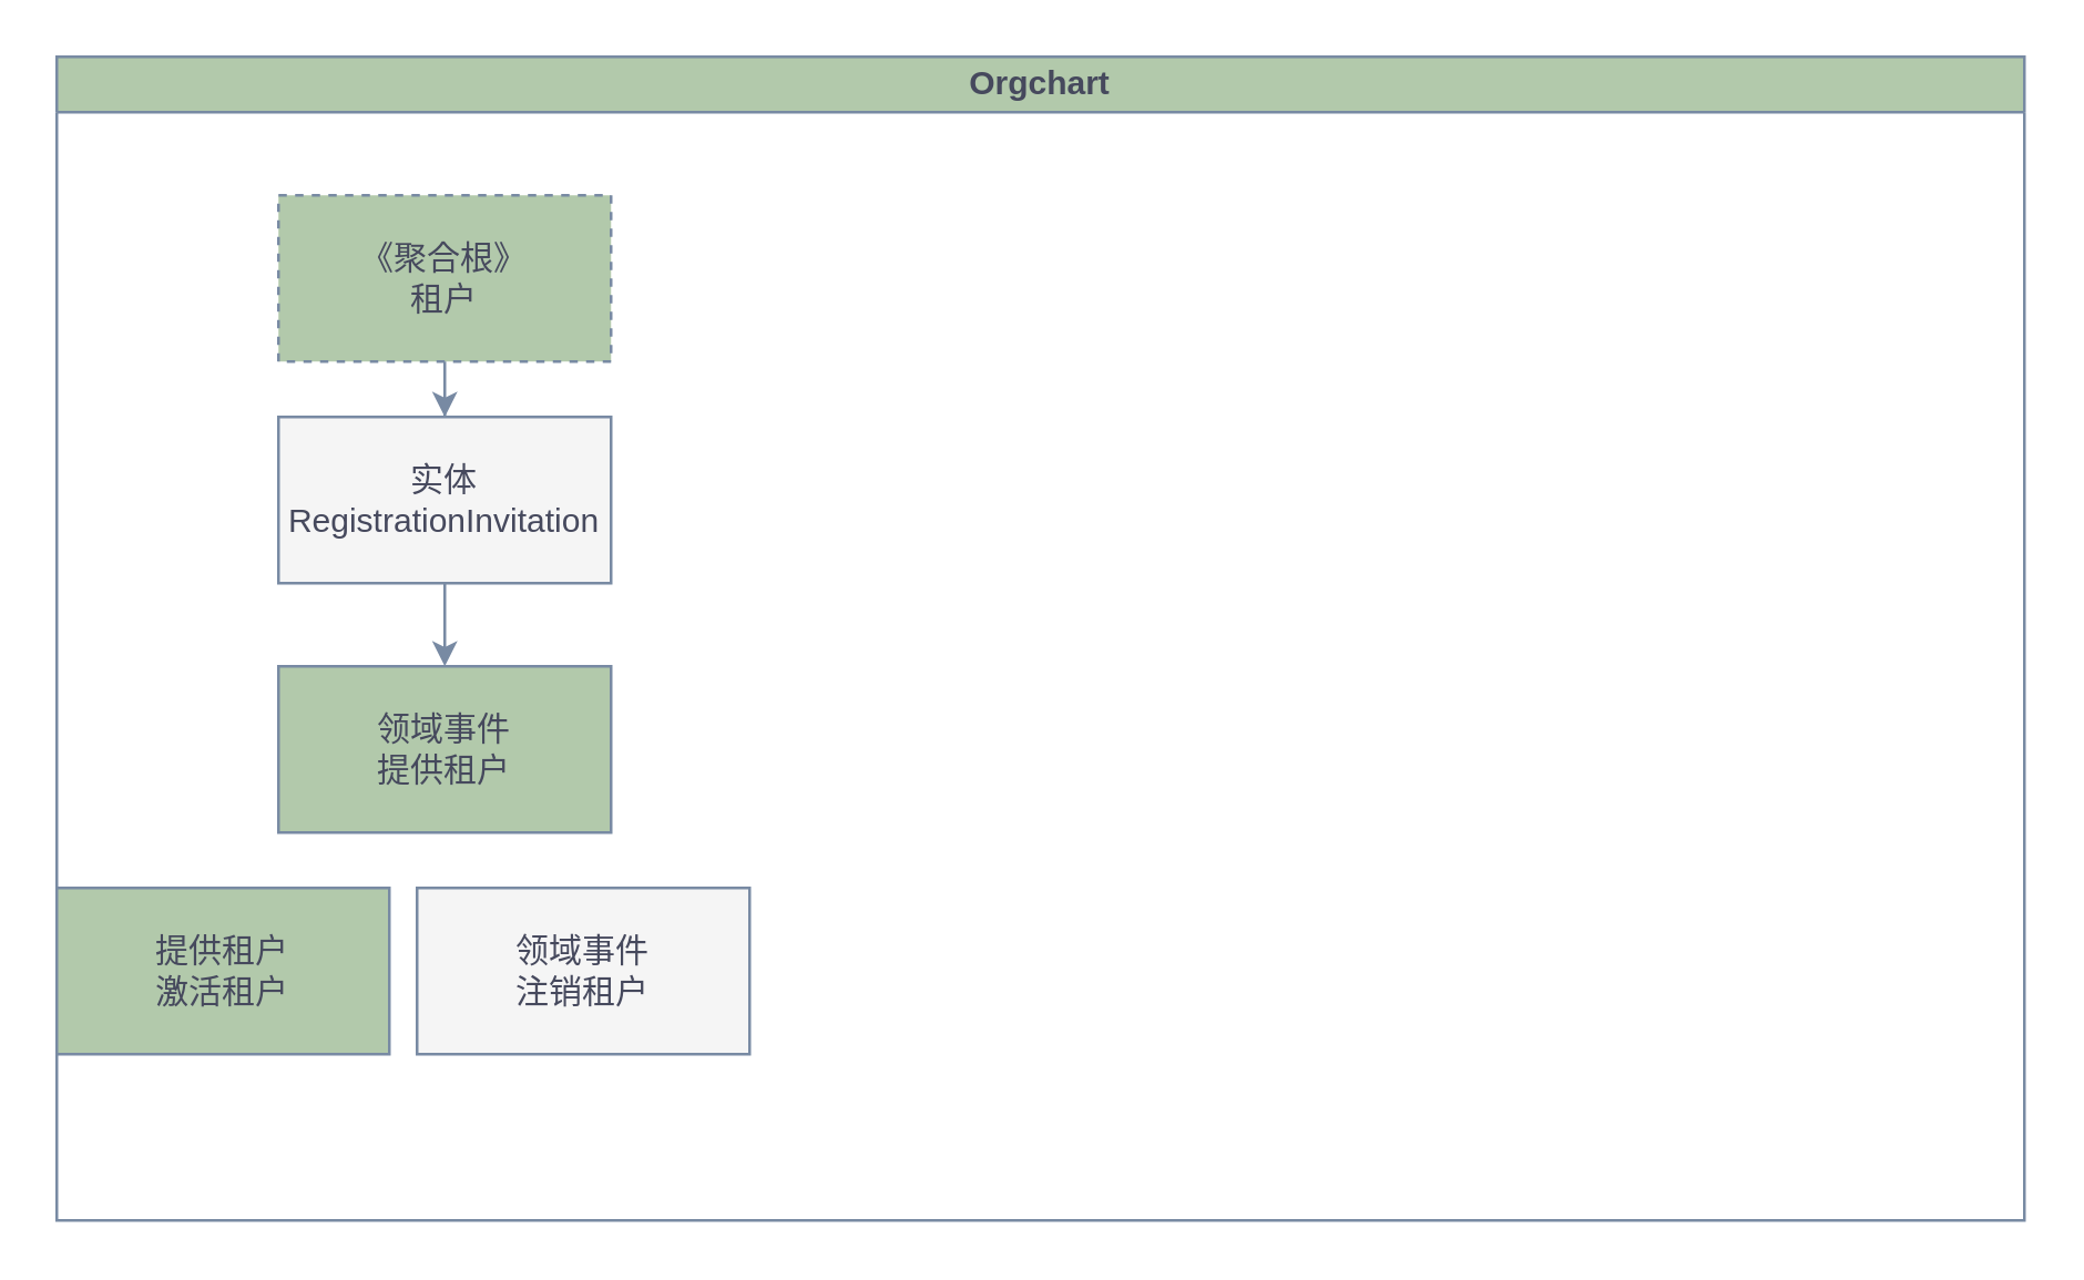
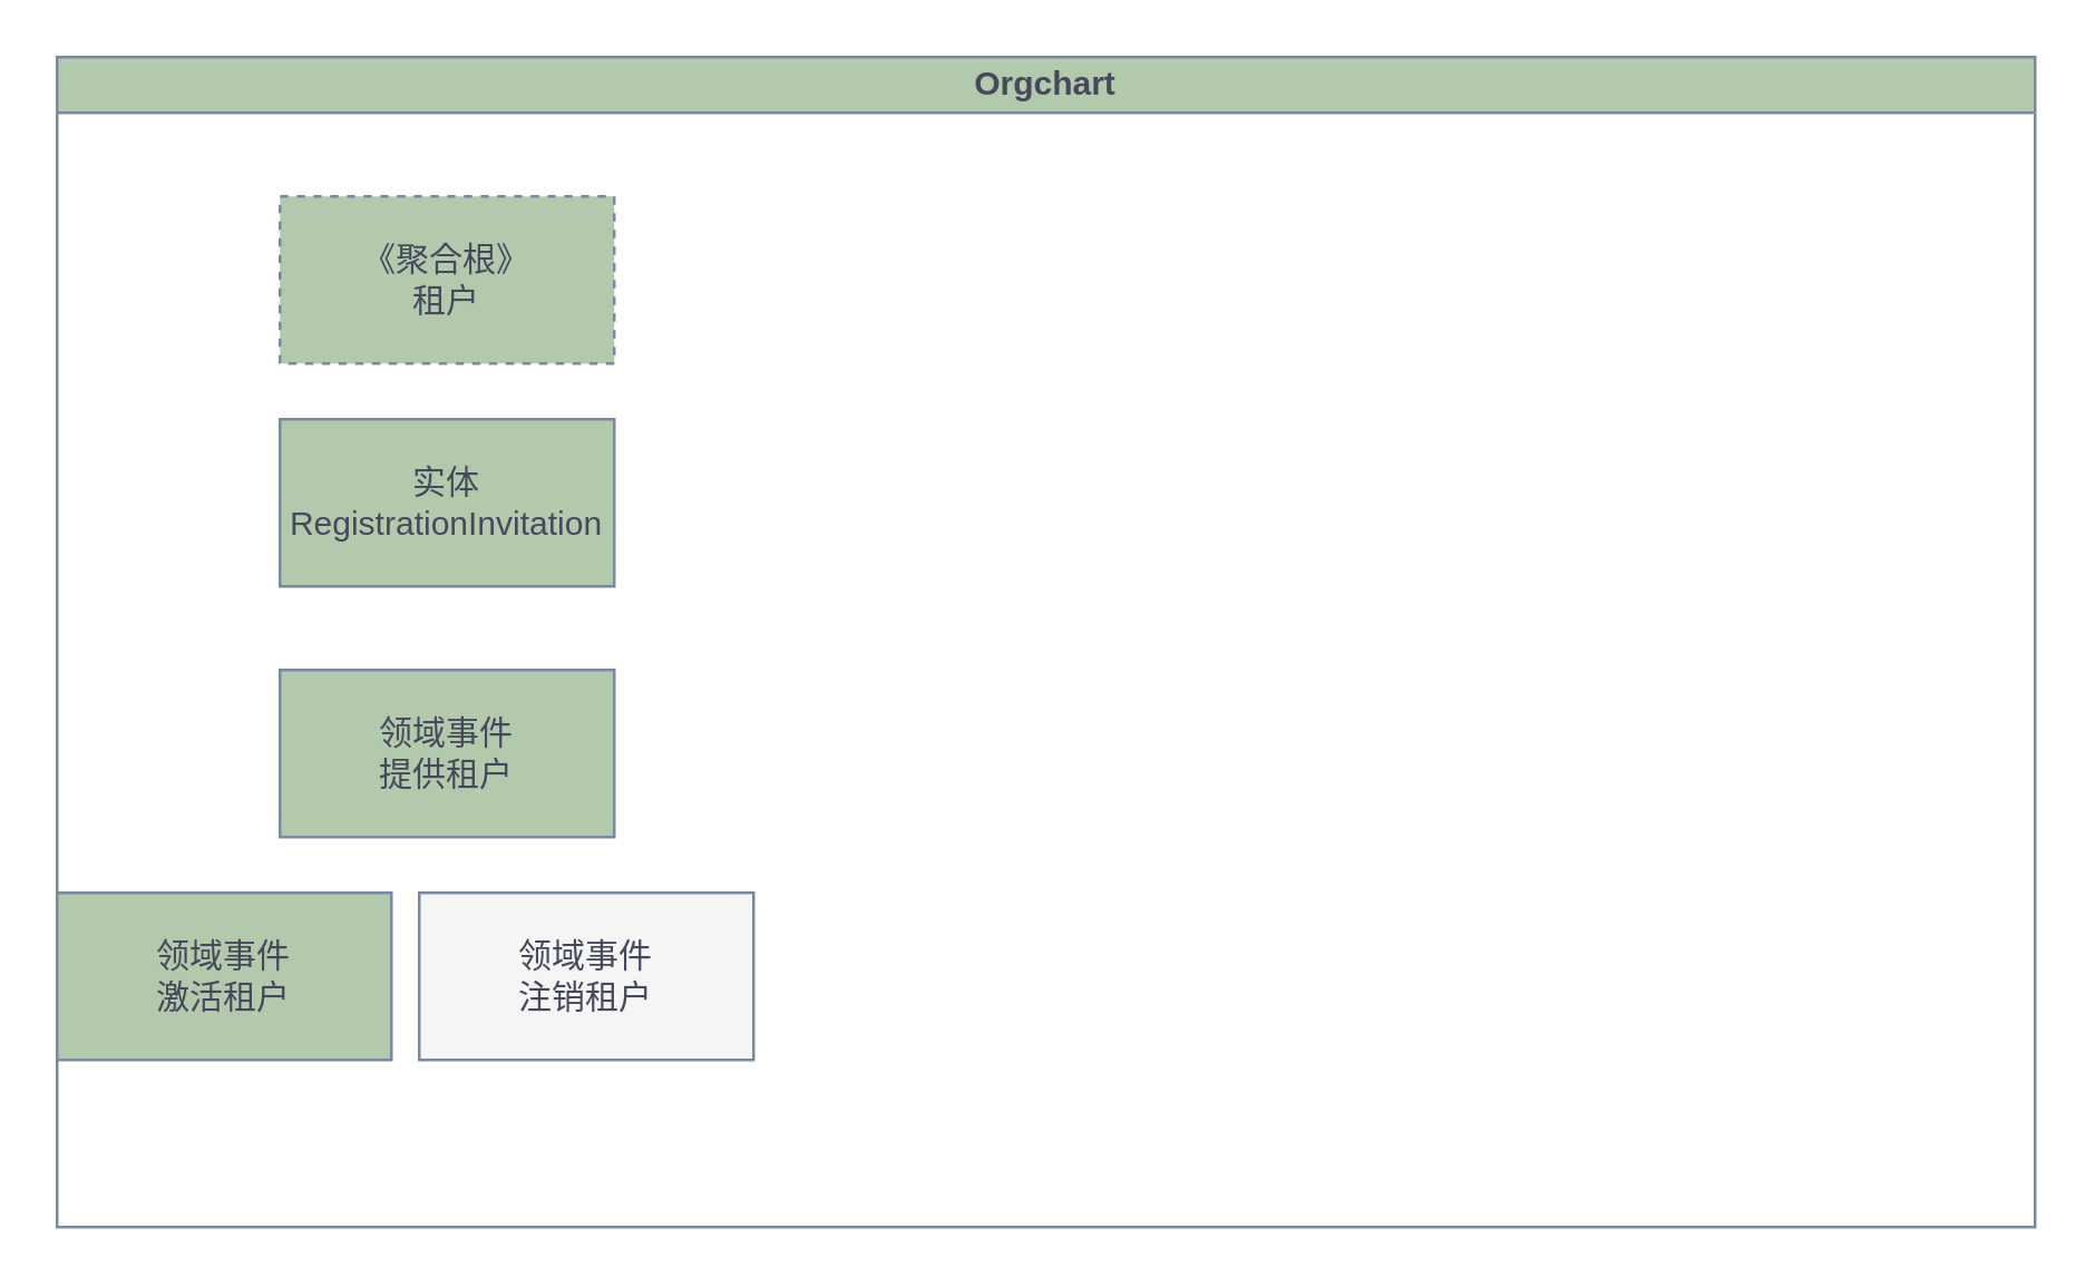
- <mxCell id="4" value="" style="edgeStyle=orthogonalEdgeStyle;rounded=0;orthogonalLoop=1;jettySize=auto;html=1;labelBackgroundColor=none;strokeColor=#788AA3;fontColor=default;" parent="2" source="3" target="5" edge="1"><mxGeometry relative="1" as="geometry" /></mxCell>
- <mxCell id="5" value="实体&lt;br&gt;RegistrationInvitation" style="rounded=0;whiteSpace=wrap;html=1;labelBackgroundColor=none;fillColor=#f5f5f5;strokeColor=#788AA3;fontColor=#46495D;" parent="2" vertex="1"><mxGeometry x="80" y="130" width="120" height="60" as="geometry" /></mxCell>
+ <mxCell id="5" value="实体&lt;br&gt;RegistrationInvitation" style="rounded=0;whiteSpace=wrap;html=1;labelBackgroundColor=none;fillColor=#B2C9AB;strokeColor=#788AA3;fontColor=#46495D;" parent="2" vertex="1"><mxGeometry x="80" y="130" width="120" height="60" as="geometry" /></mxCell>
- <mxCell id="6" value="" style="edgeStyle=orthogonalEdgeStyle;rounded=0;orthogonalLoop=1;jettySize=auto;html=1;labelBackgroundColor=none;strokeColor=#788AA3;fontColor=default;" parent="2" source="5" target="7" edge="1"><mxGeometry relative="1" as="geometry"><mxPoint x="210" y="190" as="sourcePoint" /></mxGeometry></mxCell>
- <mxCell id="8" value="提供租户&lt;br&gt;激活租户" style="rounded=0;whiteSpace=wrap;html=1;labelBackgroundColor=none;fillColor=#B2C9AB;strokeColor=#788AA3;fontColor=#46495D;" vertex="1" parent="2"><mxGeometry y="300" width="120" height="60" as="geometry" /></mxCell>
+ <mxCell id="8" value="领域事件&lt;br&gt;激活租户" style="rounded=0;whiteSpace=wrap;html=1;labelBackgroundColor=none;fillColor=#B2C9AB;strokeColor=#788AA3;fontColor=#46495D;" vertex="1" parent="2"><mxGeometry y="300" width="120" height="60" as="geometry" /></mxCell>
